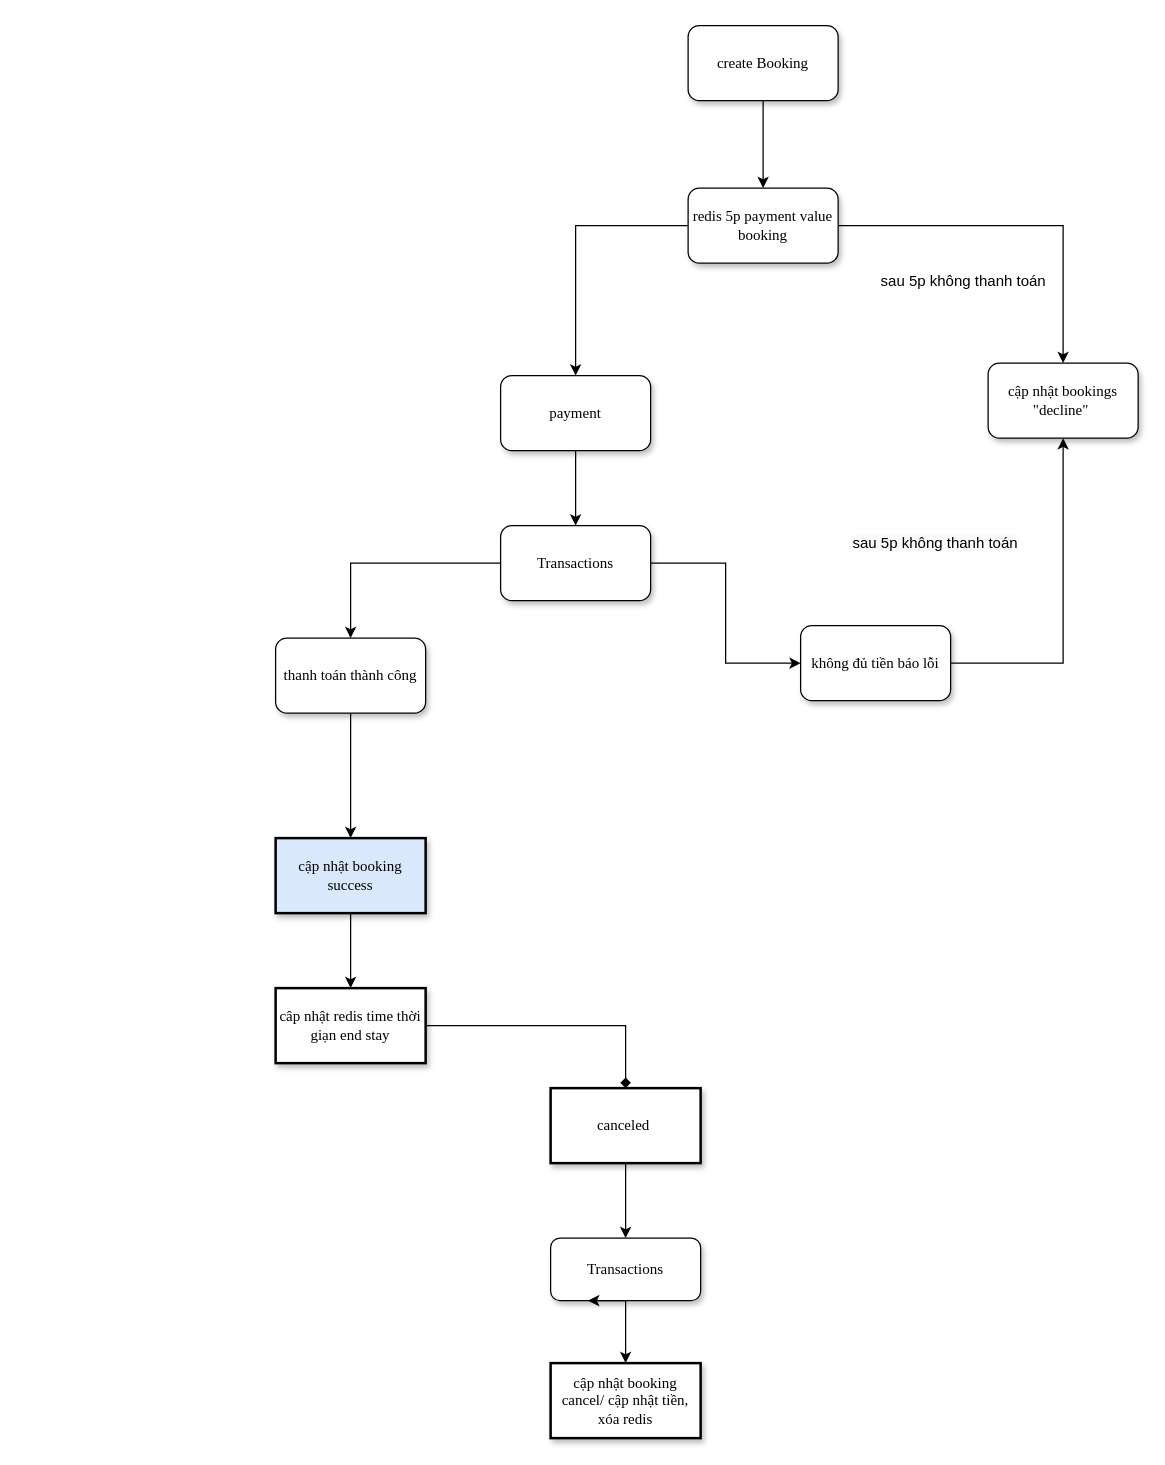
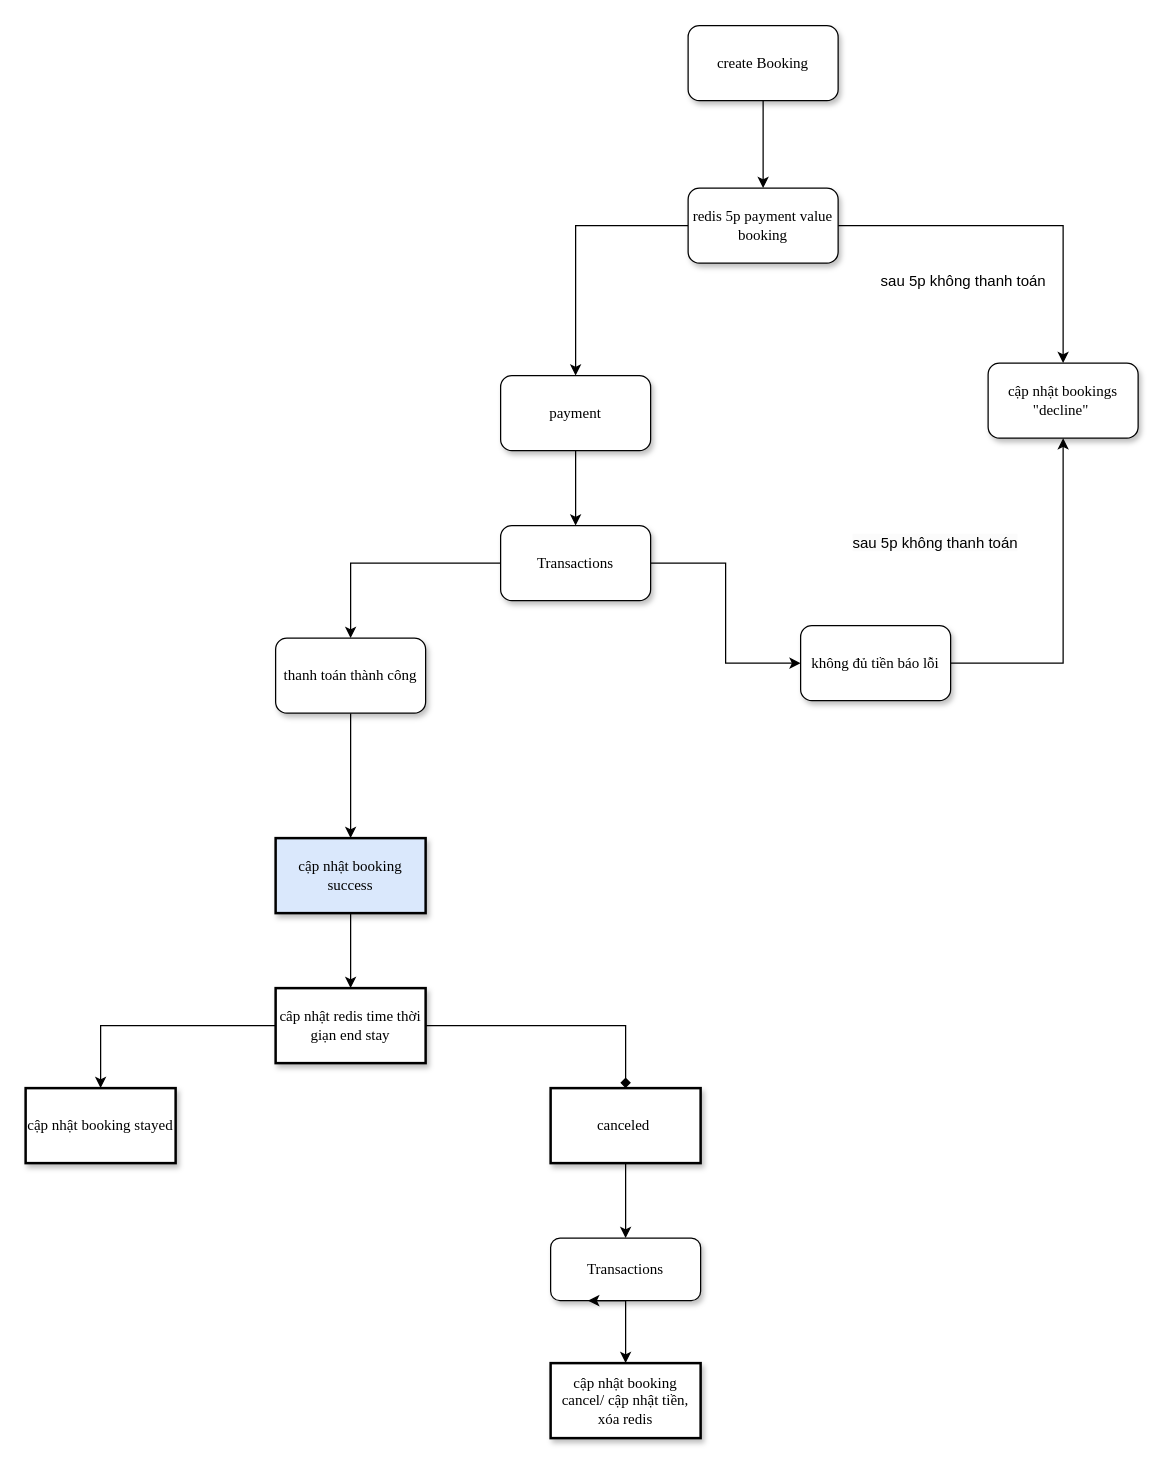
+ <mxCell id="22" style="edgeStyle=orthogonalEdgeStyle;rounded=0;orthogonalLoop=1;jettySize=auto;html=1;entryX=0.5;entryY=0;entryDx=0;entryDy=0;" edge="1" parent="1" source="23" target="29"><mxGeometry relative="1" as="geometry"><mxPoint x="120" y="720" as="targetPoint" /></mxGeometry></mxCell>
+ <mxCell id="29" value="cập nhật booking stayed" style="whiteSpace=wrap;html=1;rounded=0;shadow=1;labelBackgroundColor=none;strokeWidth=2;fontFamily=Verdana;fontSize=12;align=center;" vertex="1" parent="1"><mxGeometry y="870" width="120" height="60" as="geometry" x="20" /></mxCell>
